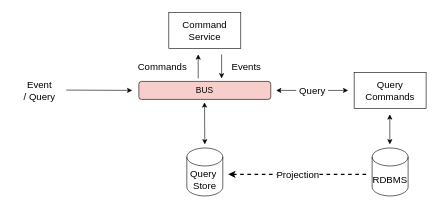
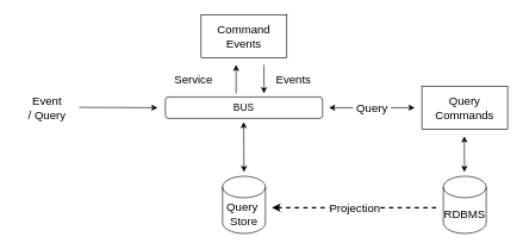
- <mxCell id="11" value="Command Service" style="rounded=0;whiteSpace=wrap;html=1;glass=1;fontSize=16;fillColor=none;" vertex="1" parent="1"><mxGeometry x="281" y="20" width="120" height="60" as="geometry" /></mxCell>
+ <mxCell id="11" value="Command Events" style="rounded=0;whiteSpace=wrap;html=1;glass=1;fontSize=16;fillColor=none;" vertex="1" parent="1"><mxGeometry x="281" y="20" width="120" height="60" as="geometry" /></mxCell>
- <mxCell id="6" value="Commands" style="text;html=1;resizable=0;autosize=1;align=center;verticalAlign=middle;points=[];fillColor=none;strokeColor=none;rounded=0;glass=1;fontSize=16;" vertex="1" parent="1"><mxGeometry x="220" y="100" width="100" height="20" as="geometry" /></mxCell>
+ <mxCell id="6" value="Service" style="text;html=1;resizable=0;autosize=1;align=center;verticalAlign=middle;points=[];fillColor=none;strokeColor=none;rounded=0;glass=1;fontSize=16;" vertex="1" parent="1"><mxGeometry x="220" y="100" width="100" height="20" as="geometry" /></mxCell>
- <mxCell id="4" value="BUS" style="rounded=1;whiteSpace=wrap;html=1;fontSize=14;fillColor=#f8cecc;" vertex="1" parent="1"><mxGeometry x="231" y="135" width="220" height="30" as="geometry" /></mxCell>
+ <mxCell id="4" value="BUS" style="rounded=1;whiteSpace=wrap;html=1;fontSize=14;" vertex="1" parent="1"><mxGeometry x="231" y="135" width="220" height="30" as="geometry" /></mxCell>
